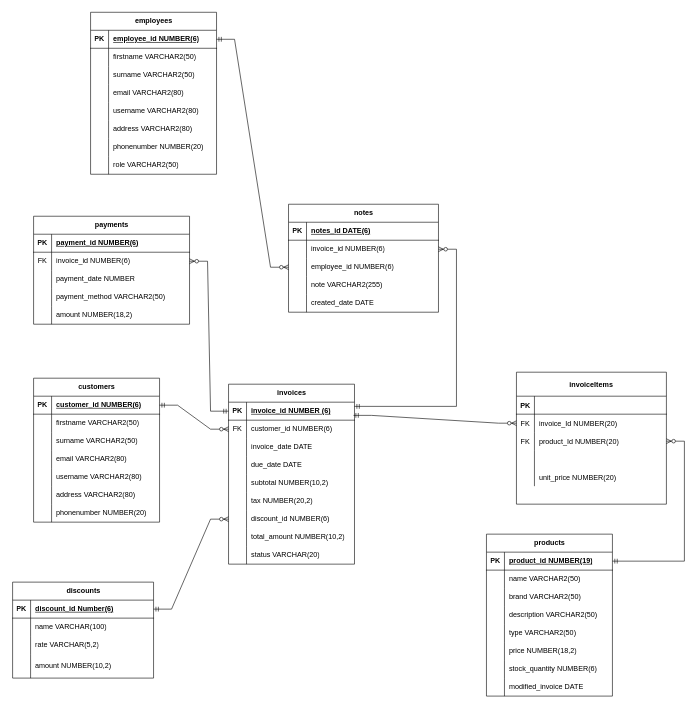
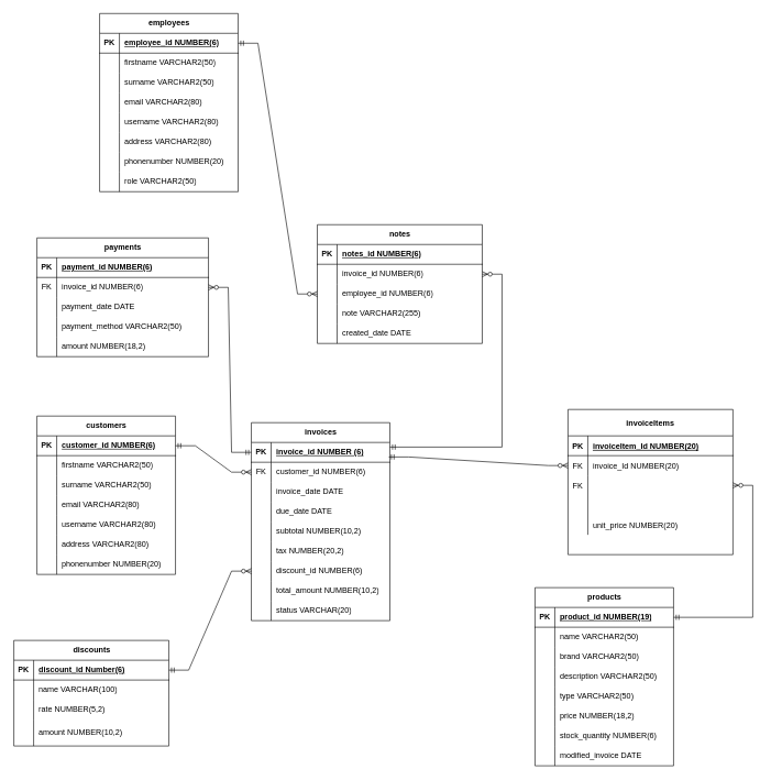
- <mxCell id="93" value="notes_id DATE(6)" style="shape=partialRectangle;connectable=0;fillColor=none;top=0;left=0;bottom=0;right=0;align=left;spacingLeft=6;fontStyle=5;overflow=hidden;whiteSpace=wrap;html=1;" parent="91" vertex="1"><mxGeometry x="30" width="220" height="30" as="geometry"><mxRectangle width="220" height="30" as="alternateBounds" /></mxGeometry></mxCell>
+ <mxCell id="93" value="notes_id NUMBER(6)" style="shape=partialRectangle;connectable=0;fillColor=none;top=0;left=0;bottom=0;right=0;align=left;spacingLeft=6;fontStyle=5;overflow=hidden;whiteSpace=wrap;html=1;" parent="91" vertex="1"><mxGeometry x="30" width="220" height="30" as="geometry"><mxRectangle width="220" height="30" as="alternateBounds" /></mxGeometry></mxCell>
- <mxCell id="58" value="payment_date NUMBER" style="shape=partialRectangle;connectable=0;fillColor=none;top=0;left=0;bottom=0;right=0;align=left;spacingLeft=6;overflow=hidden;whiteSpace=wrap;html=1;" parent="56" vertex="1"><mxGeometry x="30" width="230" height="30" as="geometry"><mxRectangle width="230" height="30" as="alternateBounds" /></mxGeometry></mxCell>
+ <mxCell id="58" value="payment_date DATE" style="shape=partialRectangle;connectable=0;fillColor=none;top=0;left=0;bottom=0;right=0;align=left;spacingLeft=6;overflow=hidden;whiteSpace=wrap;html=1;" parent="56" vertex="1"><mxGeometry x="30" width="230" height="30" as="geometry"><mxRectangle width="230" height="30" as="alternateBounds" /></mxGeometry></mxCell>
+ <mxCell id="150" value="invoiceItem_Id NUMBER(20)" style="shape=partialRectangle;overflow=hidden;connectable=0;fillColor=none;top=0;left=0;bottom=0;right=0;align=left;spacingLeft=6;fontStyle=5;" parent="148" vertex="1"><mxGeometry x="30" width="220" height="30" as="geometry"><mxRectangle width="220" height="30" as="alternateBounds" /></mxGeometry></mxCell>
- <mxCell id="156" value="product_Id NUMBER(20)" style="shape=partialRectangle;overflow=hidden;connectable=0;fillColor=none;top=0;left=0;bottom=0;right=0;align=left;spacingLeft=6;" parent="154" vertex="1"><mxGeometry x="30" width="220" height="30" as="geometry"><mxRectangle width="220" height="30" as="alternateBounds" /></mxGeometry></mxCell>
- <mxCell id="143" value="rate VARCHAR(5,2)" style="shape=partialRectangle;connectable=0;fillColor=none;top=0;left=0;bottom=0;right=0;align=left;spacingLeft=6;overflow=hidden;whiteSpace=wrap;html=1;" parent="141" vertex="1"><mxGeometry x="30" width="205" height="30" as="geometry"><mxRectangle width="205" height="30" as="alternateBounds" /></mxGeometry></mxCell>
+ <mxCell id="143" value="rate NUMBER(5,2)" style="shape=partialRectangle;connectable=0;fillColor=none;top=0;left=0;bottom=0;right=0;align=left;spacingLeft=6;overflow=hidden;whiteSpace=wrap;html=1;" parent="141" vertex="1"><mxGeometry x="30" width="205" height="30" as="geometry"><mxRectangle width="205" height="30" as="alternateBounds" /></mxGeometry></mxCell>
